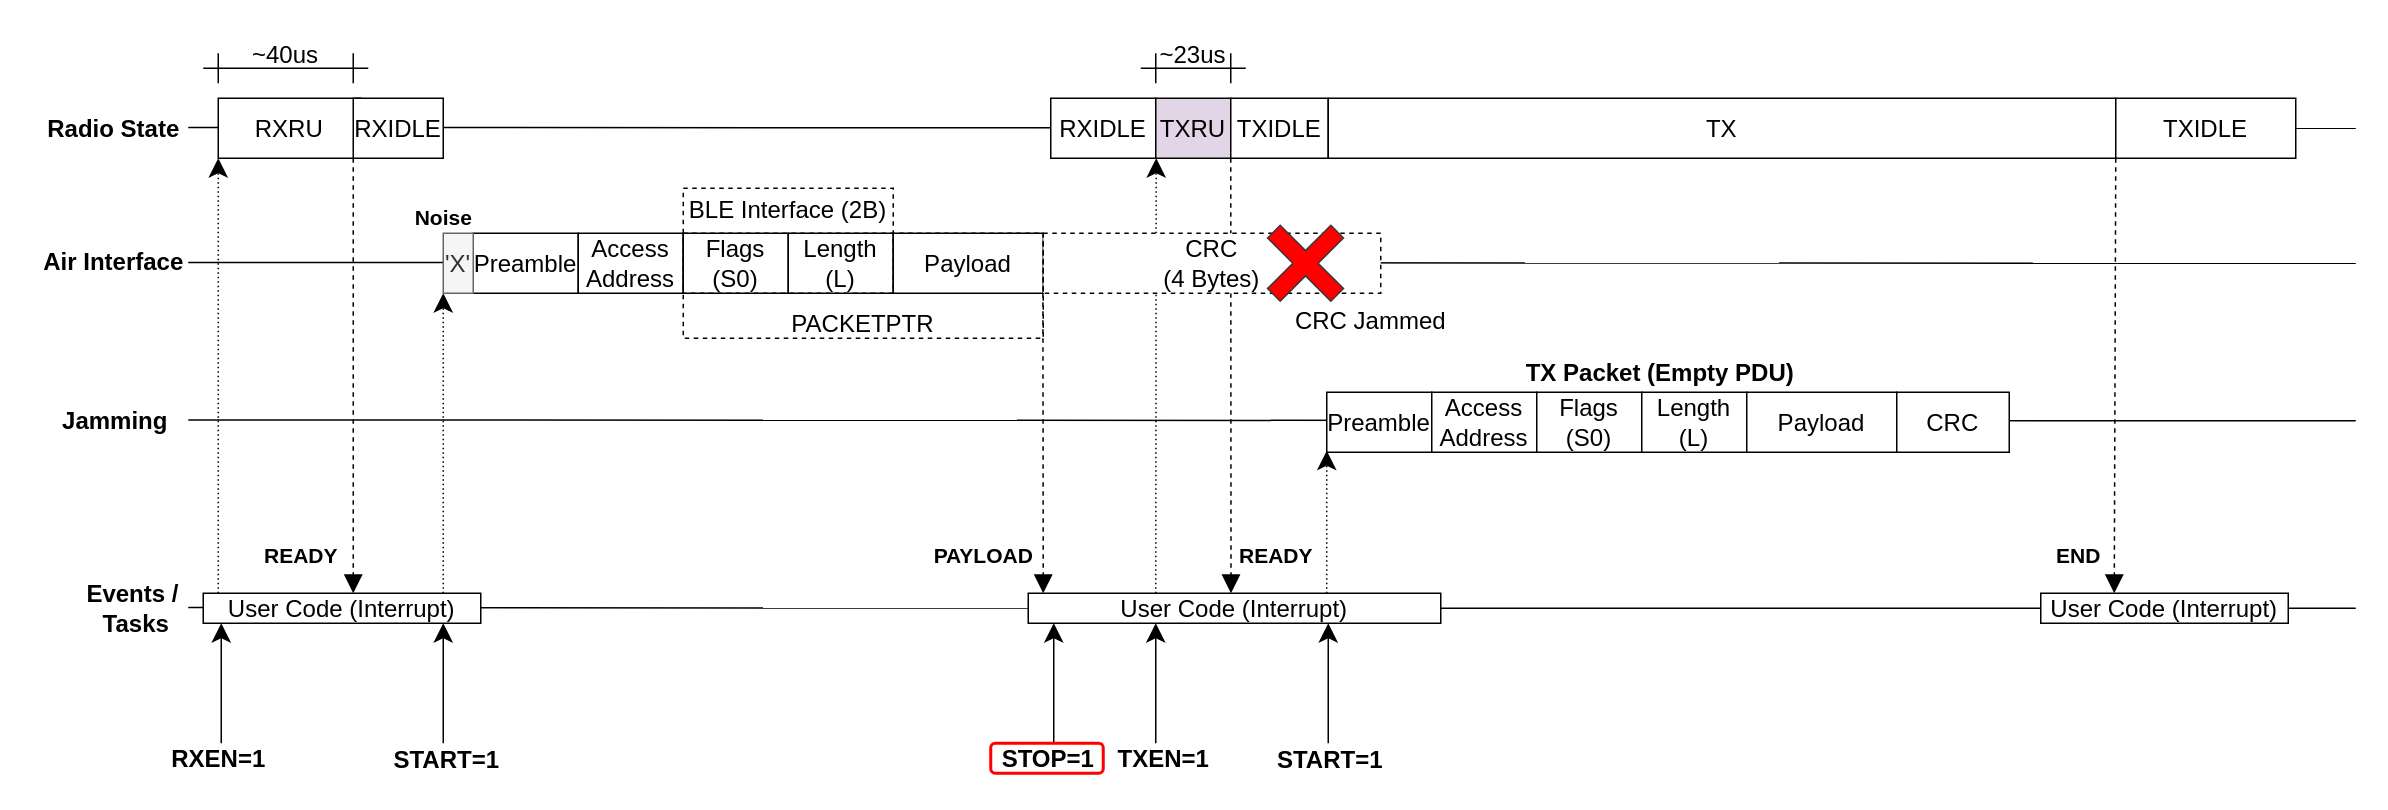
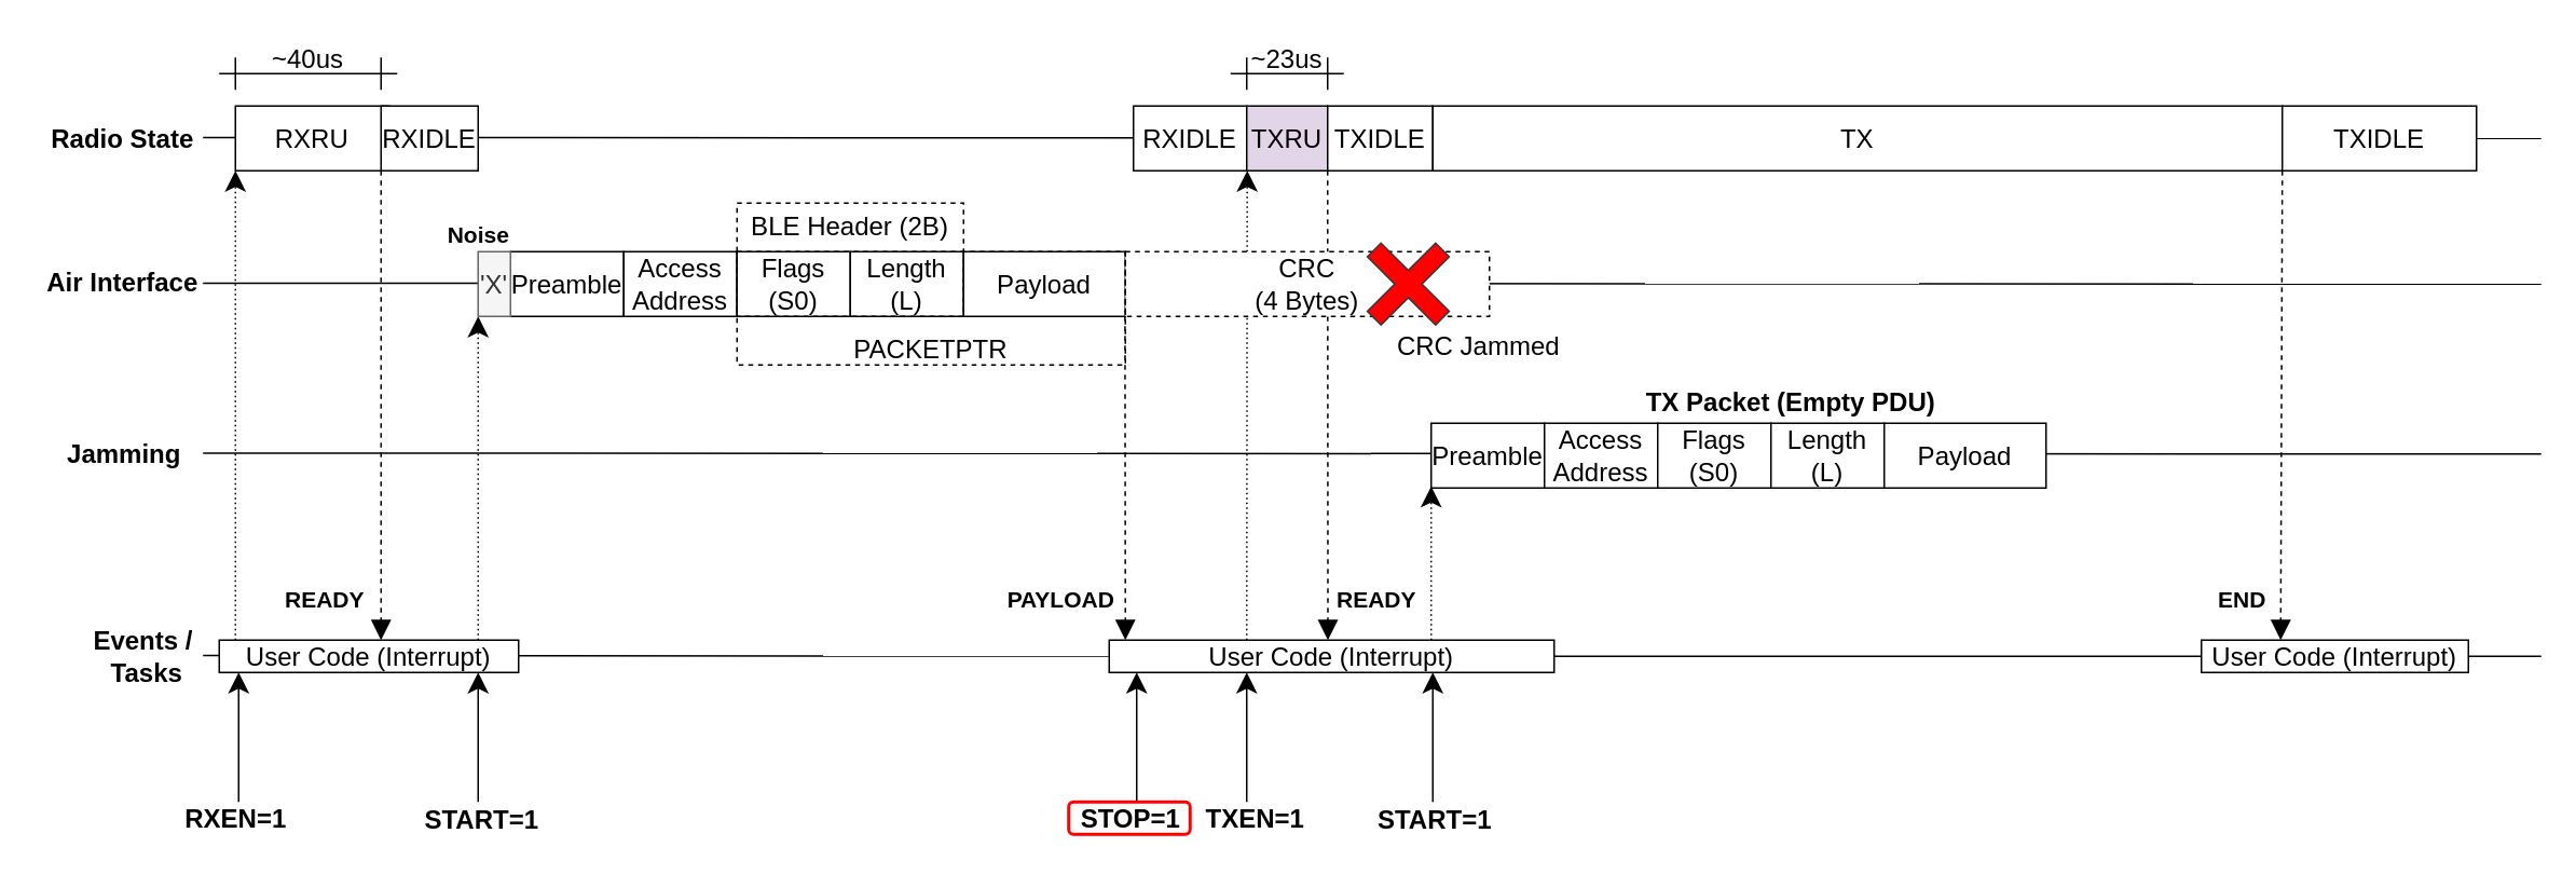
- <mxCell id="19" value="BLE Interface (2B)" style="rounded=0;whiteSpace=wrap;html=1;fontSize=16;dashed=1;fillColor=none;verticalAlign=top;spacing=0;" parent="1" vertex="1"><mxGeometry x="455" y="125" width="140" height="70" as="geometry" /></mxCell>
+ <mxCell id="19" value="BLE Header (2B)" style="rounded=0;whiteSpace=wrap;html=1;fontSize=16;dashed=1;fillColor=none;verticalAlign=top;spacing=0;" parent="1" vertex="1"><mxGeometry x="455" y="125" width="140" height="70" as="geometry" /></mxCell>
- <mxCell id="62" value="CRC" style="rounded=0;whiteSpace=wrap;html=1;fontSize=16;" parent="1" vertex="1"><mxGeometry x="1264" y="261" width="75" height="40" as="geometry" /></mxCell>
